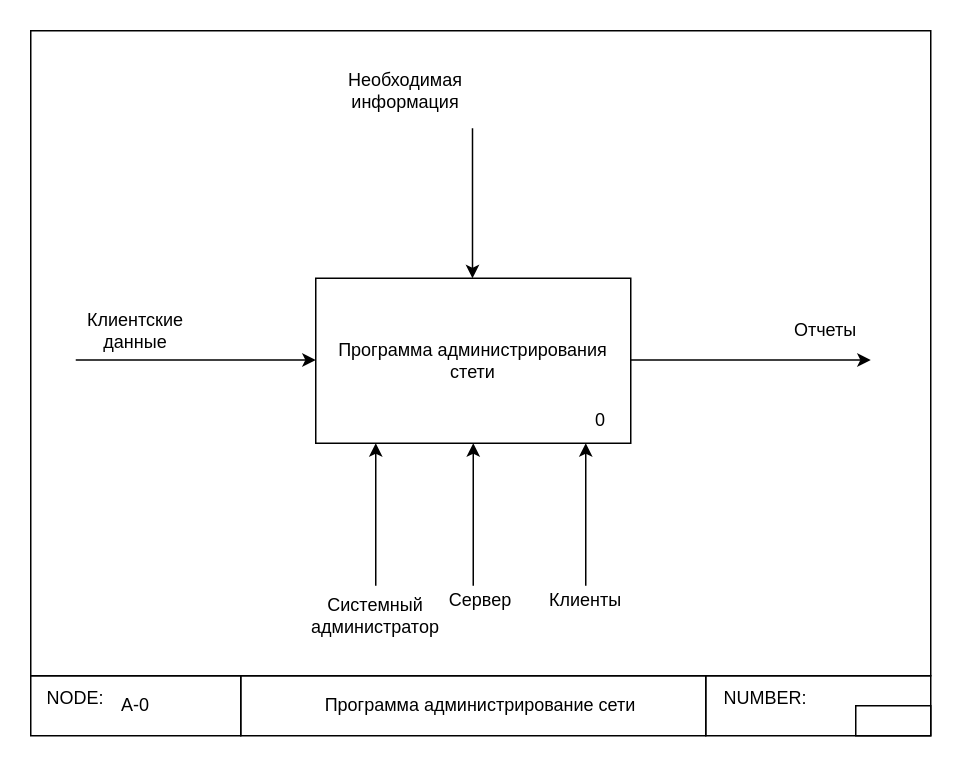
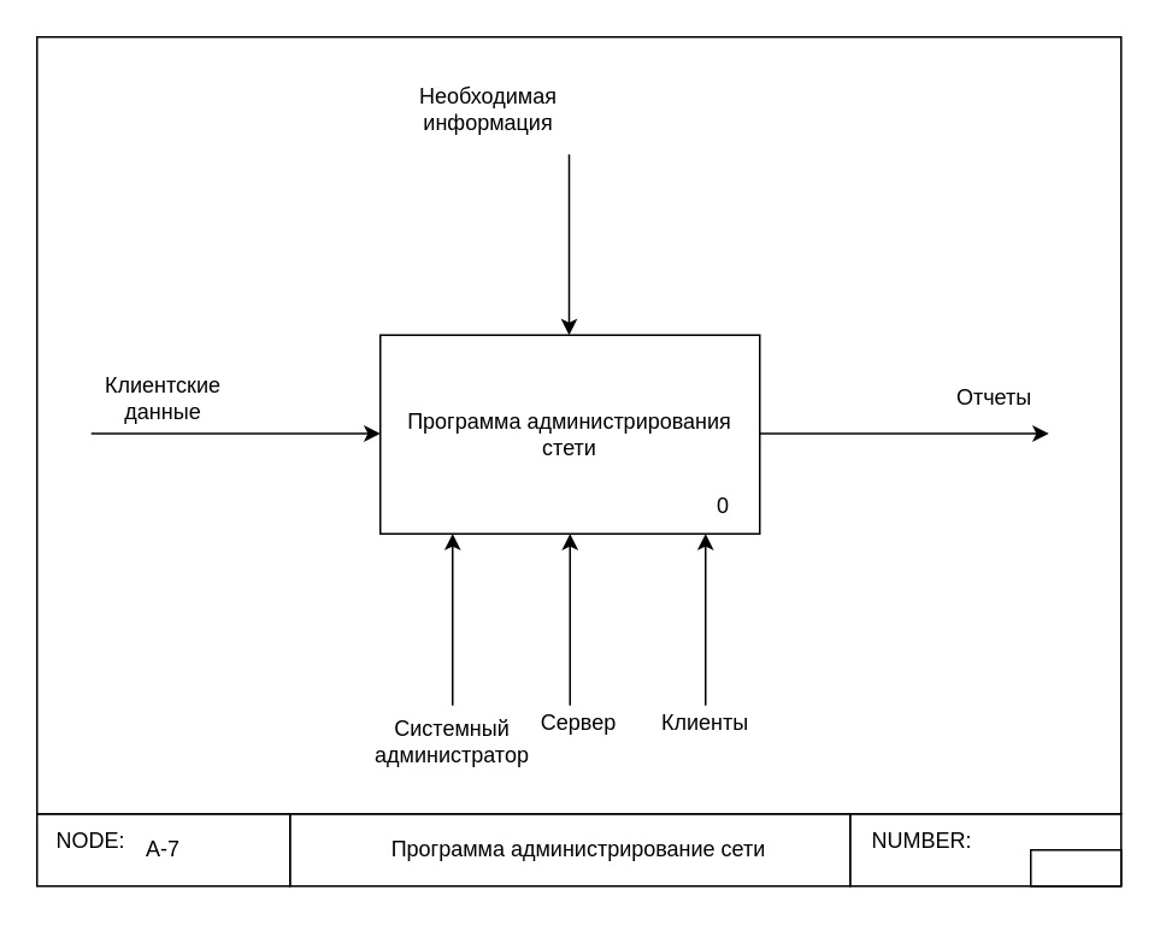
- <mxCell id="19" value="A-0" style="text;html=1;strokeColor=none;fillColor=none;align=center;verticalAlign=middle;whiteSpace=wrap;rounded=0;shadow=0;" parent="1" vertex="1"><mxGeometry x="70" y="460" width="40" height="20" as="geometry" /></mxCell>
+ <mxCell id="19" value="A-7" style="text;html=1;strokeColor=none;fillColor=none;align=center;verticalAlign=middle;whiteSpace=wrap;rounded=0;shadow=0;" parent="1" vertex="1"><mxGeometry x="70" y="460" width="40" height="20" as="geometry" /></mxCell>
